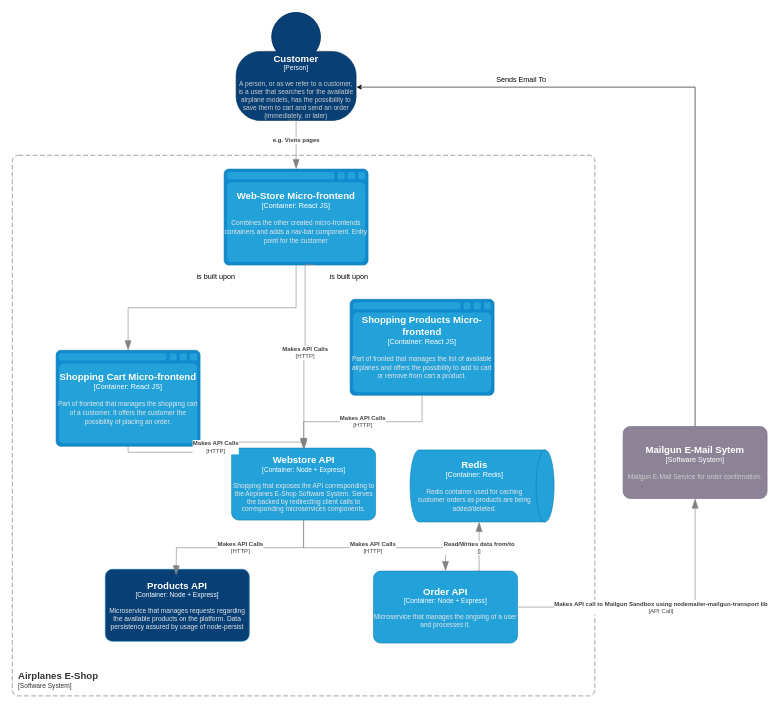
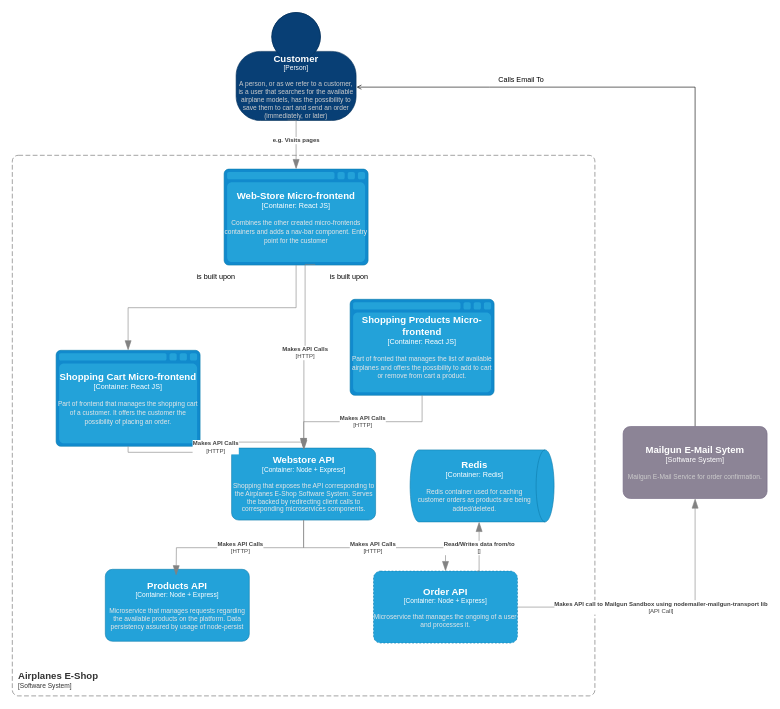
- <mxCell id="24" value="Sends Email To" style="text;html=1;align=center;verticalAlign=middle;resizable=0;points=[];autosize=1;strokeColor=none;fillColor=none;" vertex="1" parent="1"><mxGeometry x="817" y="119" width="101" height="26" as="geometry" /></mxCell>
+ <mxCell id="24" value="Calls Email To" style="text;html=1;align=center;verticalAlign=middle;resizable=0;points=[];autosize=1;strokeColor=none;fillColor=none;" vertex="1" parent="1"><mxGeometry x="817" y="119" width="101" height="26" as="geometry" /></mxCell>
- <mxCell id="21" style="edgeStyle=orthogonalEdgeStyle;rounded=0;orthogonalLoop=1;jettySize=auto;html=1;exitX=0.5;exitY=0;exitDx=0;exitDy=0;exitPerimeter=0;entryX=1.004;entryY=0.691;entryDx=0;entryDy=0;entryPerimeter=0;" edge="1" parent="1" source="22" target="2"><mxGeometry relative="1" as="geometry" /></mxCell>
+ <mxCell id="21" style="edgeStyle=orthogonalEdgeStyle;rounded=0;orthogonalLoop=1;jettySize=auto;html=1;exitX=0.5;exitY=0;exitDx=0;exitDy=0;exitPerimeter=0;entryX=1.004;entryY=0.691;entryDx=0;entryDy=0;entryPerimeter=0;endArrow=open;" edge="1" parent="1" source="22" target="2"><mxGeometry relative="1" as="geometry" /></mxCell>
- <mxCell id="15" value="&lt;font style=&quot;font-size: 16px&quot;&gt;&lt;b&gt;Products API&lt;/b&gt;&lt;/font&gt;&lt;div&gt;[Container: Node + Express]&lt;/div&gt;&lt;br&gt;&lt;div&gt;&lt;font style=&quot;font-size: 11px&quot;&gt;&lt;font color=&quot;#E6E6E6&quot;&gt;Microservice that manages requests regarding the available products on the platform. Data persistency assured by usage of node-persist&lt;/font&gt;&lt;/div&gt;" style="rounded=1;whiteSpace=wrap;html=1;fontSize=11;labelBackgroundColor=none;fillColor=#083f75;fontColor=#ffffff;align=center;arcSize=10;strokeColor=#0E7DAD;metaEdit=1;resizable=0;points=[[0.25,0,0],[0.5,0,0],[0.75,0,0],[1,0.25,0],[1,0.5,0],[1,0.75,0],[0.75,1,0],[0.5,1,0],[0.25,1,0],[0,0.75,0],[0,0.5,0],[0,0.25,0]];" vertex="1" parent="1"><mxGeometry x="175" y="948" width="240" height="120" as="geometry" /></mxCell>
+ <mxCell id="15" value="&lt;font style=&quot;font-size: 16px&quot;&gt;&lt;b&gt;Products API&lt;/b&gt;&lt;/font&gt;&lt;div&gt;[Container: Node + Express]&lt;/div&gt;&lt;br&gt;&lt;div&gt;&lt;font style=&quot;font-size: 11px&quot;&gt;&lt;font color=&quot;#E6E6E6&quot;&gt;Microservice that manages requests regarding the available products on the platform. Data persistency assured by usage of node-persist&lt;/font&gt;&lt;/div&gt;" style="rounded=1;whiteSpace=wrap;html=1;fontSize=11;labelBackgroundColor=none;fillColor=#23A2D9;fontColor=#ffffff;align=center;arcSize=10;strokeColor=#0E7DAD;metaEdit=1;resizable=0;points=[[0.25,0,0],[0.5,0,0],[0.75,0,0],[1,0.25,0],[1,0.5,0],[1,0.75,0],[0.75,1,0],[0.5,1,0],[0.25,1,0],[0,0.75,0],[0,0.5,0],[0,0.25,0]];" vertex="1" parent="1"><mxGeometry x="175" y="948" width="240" height="120" as="geometry" /></mxCell>
- <mxCell id="17" value="&lt;font style=&quot;font-size: 16px&quot;&gt;&lt;b&gt;Order API&lt;/b&gt;&lt;/font&gt;&lt;div&gt;[Container: Node + Express]&lt;/div&gt;&lt;br&gt;&lt;div&gt;&lt;font style=&quot;font-size: 11px&quot;&gt;&lt;font color=&quot;#E6E6E6&quot;&gt;Microservice that manages the ongoing of a user and processes it.&lt;/font&gt;&lt;/div&gt;" style="rounded=1;whiteSpace=wrap;html=1;fontSize=11;labelBackgroundColor=none;fillColor=#23A2D9;fontColor=#ffffff;align=center;arcSize=10;strokeColor=#0E7DAD;metaEdit=1;resizable=0;points=[[0.25,0,0],[0.5,0,0],[0.75,0,0],[1,0.25,0],[1,0.5,0],[1,0.75,0],[0.75,1,0],[0.5,1,0],[0.25,1,0],[0,0.75,0],[0,0.5,0],[0,0.25,0]];" vertex="1" parent="1"><mxGeometry x="622" y="951" width="240" height="120" as="geometry" /></mxCell>
+ <mxCell id="17" value="&lt;font style=&quot;font-size: 16px&quot;&gt;&lt;b&gt;Order API&lt;/b&gt;&lt;/font&gt;&lt;div&gt;[Container: Node + Express]&lt;/div&gt;&lt;br&gt;&lt;div&gt;&lt;font style=&quot;font-size: 11px&quot;&gt;&lt;font color=&quot;#E6E6E6&quot;&gt;Microservice that manages the ongoing of a user and processes it.&lt;/font&gt;&lt;/div&gt;" style="rounded=1;whiteSpace=wrap;html=1;fontSize=11;labelBackgroundColor=none;fillColor=#23A2D9;fontColor=#ffffff;align=center;arcSize=10;strokeColor=#0E7DAD;metaEdit=1;resizable=0;points=[[0.25,0,0],[0.5,0,0],[0.75,0,0],[1,0.25,0],[1,0.5,0],[1,0.75,0],[0.75,1,0],[0.5,1,0],[0.25,1,0],[0,0.75,0],[0,0.5,0],[0,0.25,0]];dashed=1;" vertex="1" parent="1"><mxGeometry x="622" y="951" width="240" height="120" as="geometry" /></mxCell>
